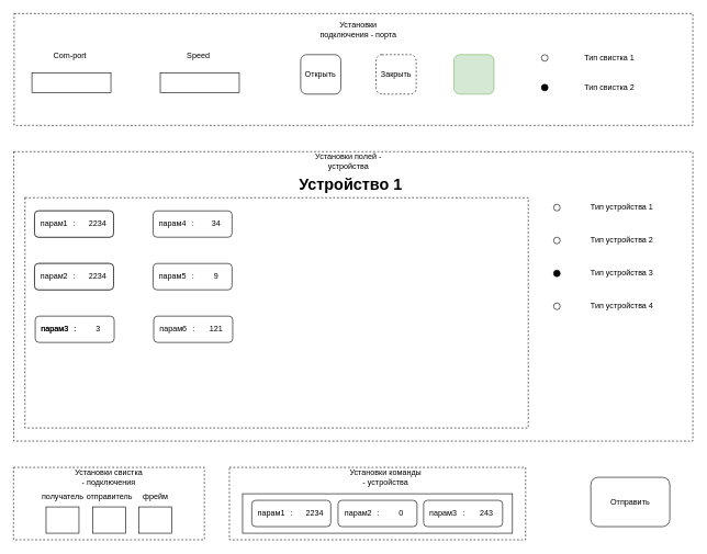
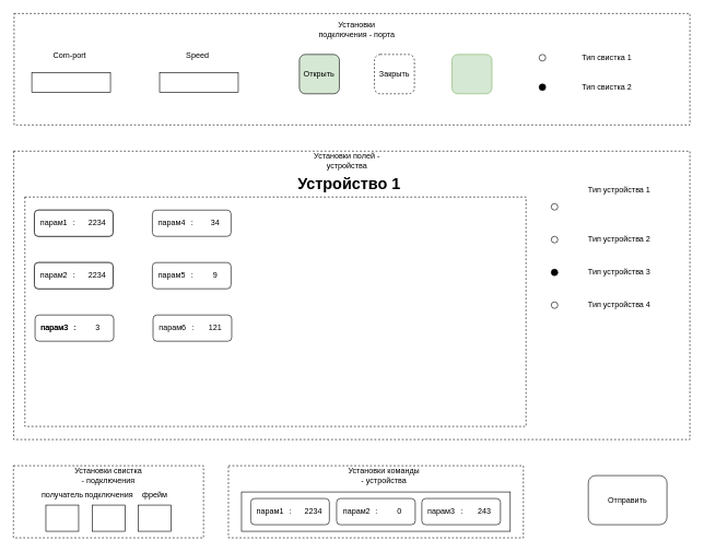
- <mxCell id="47" value="Открыть" style="rounded=1;whiteSpace=wrap;html=1;" vertex="1" parent="1"><mxGeometry x="456.25" y="82.5" width="61" height="60" as="geometry" /></mxCell>
+ <mxCell id="47" value="Открыть" style="rounded=1;whiteSpace=wrap;html=1;fillColor=#d5e8d4;" vertex="1" parent="1"><mxGeometry x="456.25" y="82.5" width="61" height="60" as="geometry" /></mxCell>
- <mxCell id="85" value="Тип устройства 1" style="text;html=1;strokeColor=none;fillColor=none;align=center;verticalAlign=middle;whiteSpace=wrap;rounded=0;" vertex="1" parent="1"><mxGeometry x="877.5" y="300" width="133" height="30" as="geometry" /></mxCell>
+ <mxCell id="85" value="Тип устройства 1" style="text;html=1;strokeColor=none;fillColor=none;align=center;verticalAlign=middle;whiteSpace=wrap;rounded=0;" vertex="1" parent="1"><mxGeometry x="877.5" y="275" width="133" height="30" as="geometry" /></mxCell>
- <mxCell id="7" value="отправитель" style="text;html=1;strokeColor=none;fillColor=none;align=center;verticalAlign=middle;whiteSpace=wrap;rounded=0;dashed=1;" vertex="1" parent="1"><mxGeometry x="135.5" y="740" width="60" height="30" as="geometry" /></mxCell>
+ <mxCell id="7" value="подключения" style="text;html=1;strokeColor=none;fillColor=none;align=center;verticalAlign=middle;whiteSpace=wrap;rounded=0;dashed=1;" vertex="1" parent="1"><mxGeometry x="135.5" y="740" width="60" height="30" as="geometry" /></mxCell>
